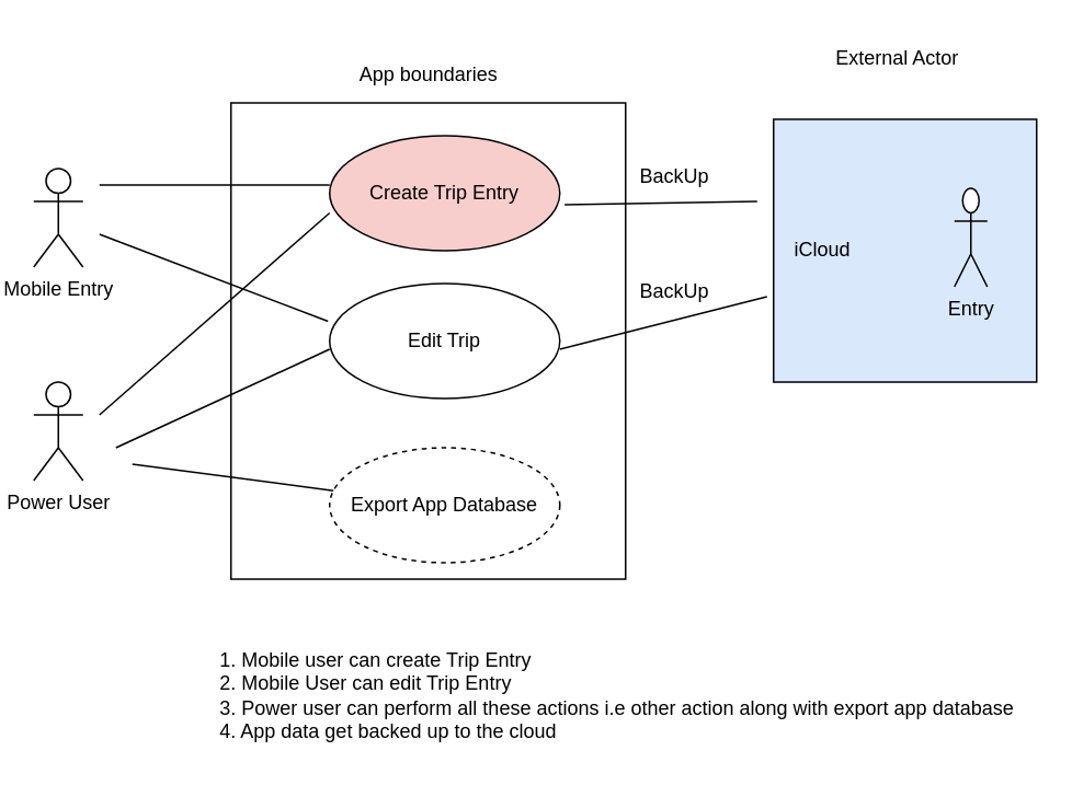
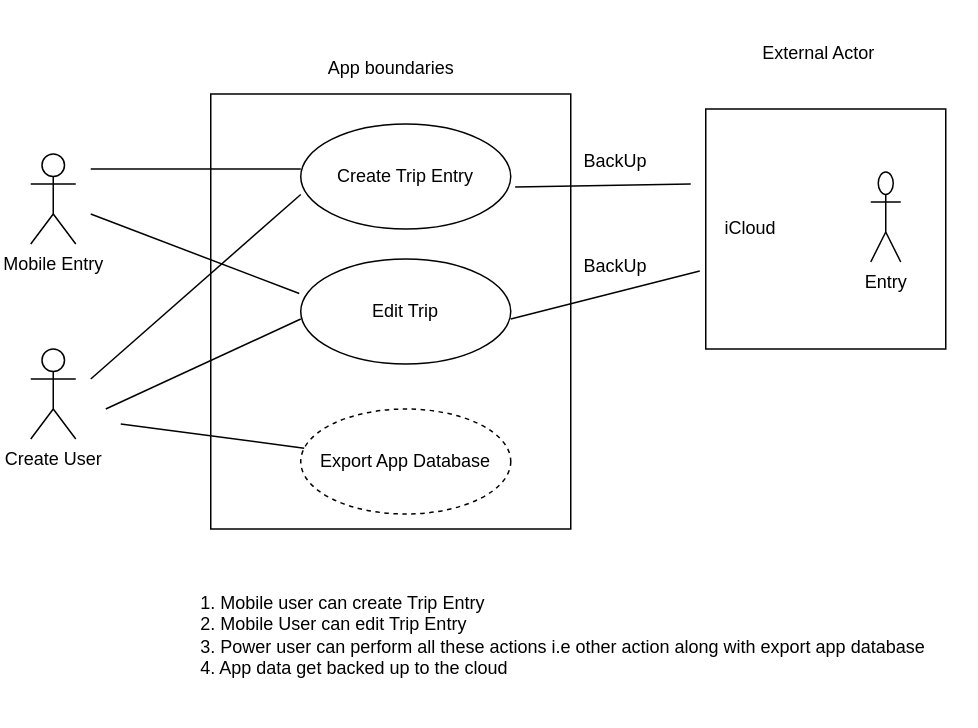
- <mxCell id="3" value="Create Trip Entry" style="ellipse;whiteSpace=wrap;html=1;fillColor=#f8cecc;" parent="1" vertex="1"><mxGeometry x="200" y="82" width="140" height="70" as="geometry" /></mxCell>
+ <mxCell id="3" value="Create Trip Entry" style="ellipse;whiteSpace=wrap;html=1;" parent="1" vertex="1"><mxGeometry x="200" y="82" width="140" height="70" as="geometry" /></mxCell>
- <mxCell id="15" value="iCloud" style="whiteSpace=wrap;html=1;aspect=fixed;spacingTop=0;spacing=2;spacingLeft=0;spacingRight=100;fillColor=#dae8fc;" vertex="1" parent="1"><mxGeometry x="470" y="72" width="160" height="160" as="geometry" /></mxCell>
+ <mxCell id="15" value="iCloud" style="whiteSpace=wrap;html=1;aspect=fixed;spacingTop=0;spacing=2;spacingLeft=0;spacingRight=100;" vertex="1" parent="1"><mxGeometry x="470" y="72" width="160" height="160" as="geometry" /></mxCell>
- <mxCell id="7" value="Power User" style="shape=umlActor;html=1;verticalLabelPosition=bottom;verticalAlign=top;align=center;" parent="1" vertex="1"><mxGeometry x="20" y="232" width="30" height="60" as="geometry" /></mxCell>
+ <mxCell id="7" value="Create User" style="shape=umlActor;html=1;verticalLabelPosition=bottom;verticalAlign=top;align=center;" parent="1" vertex="1"><mxGeometry x="20" y="232" width="30" height="60" as="geometry" /></mxCell>
